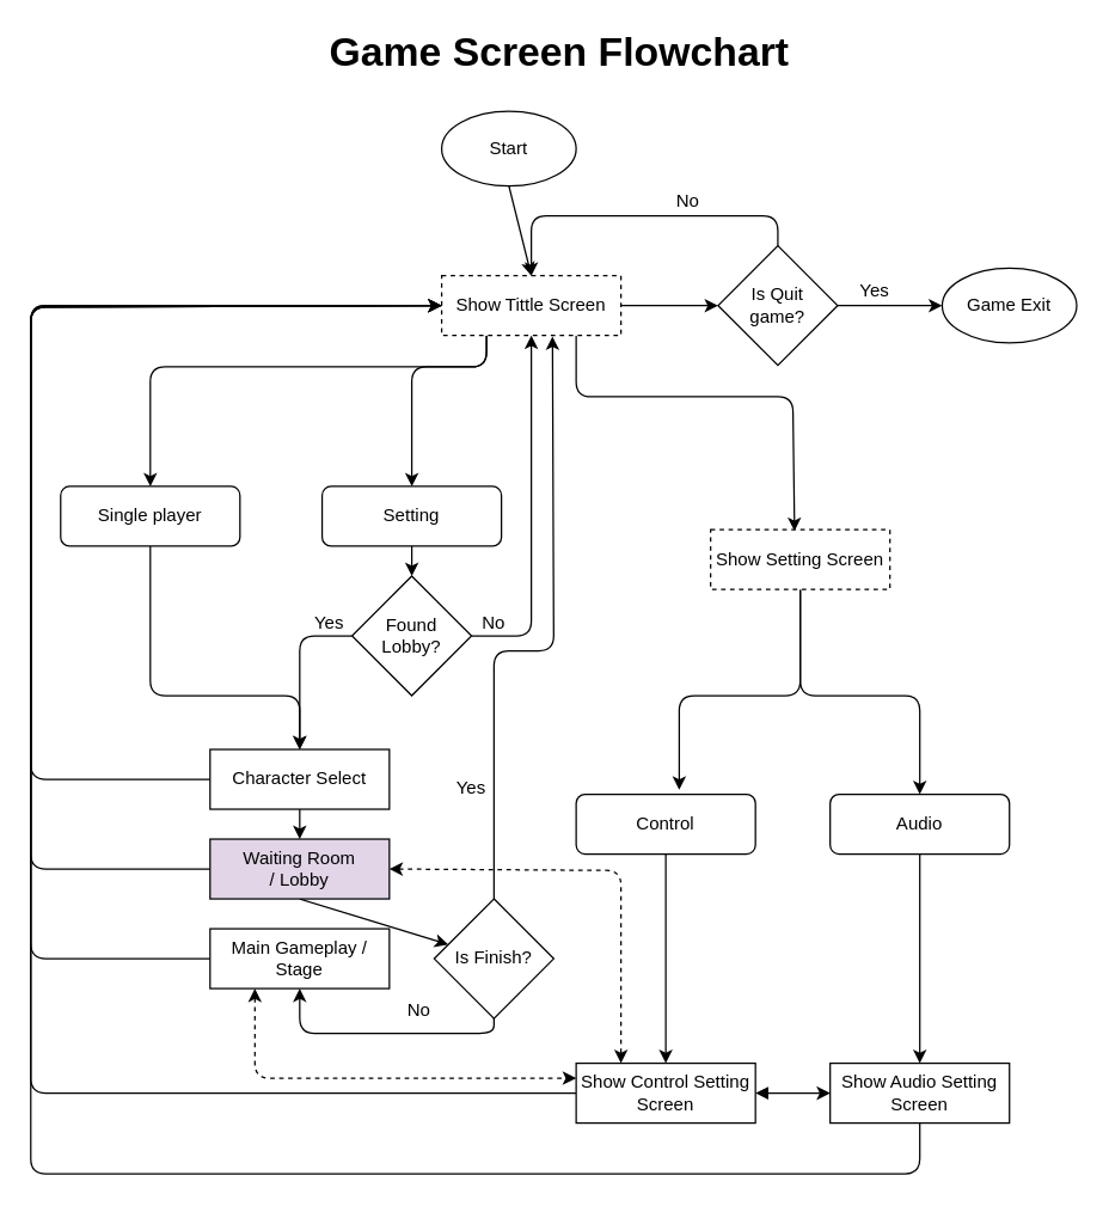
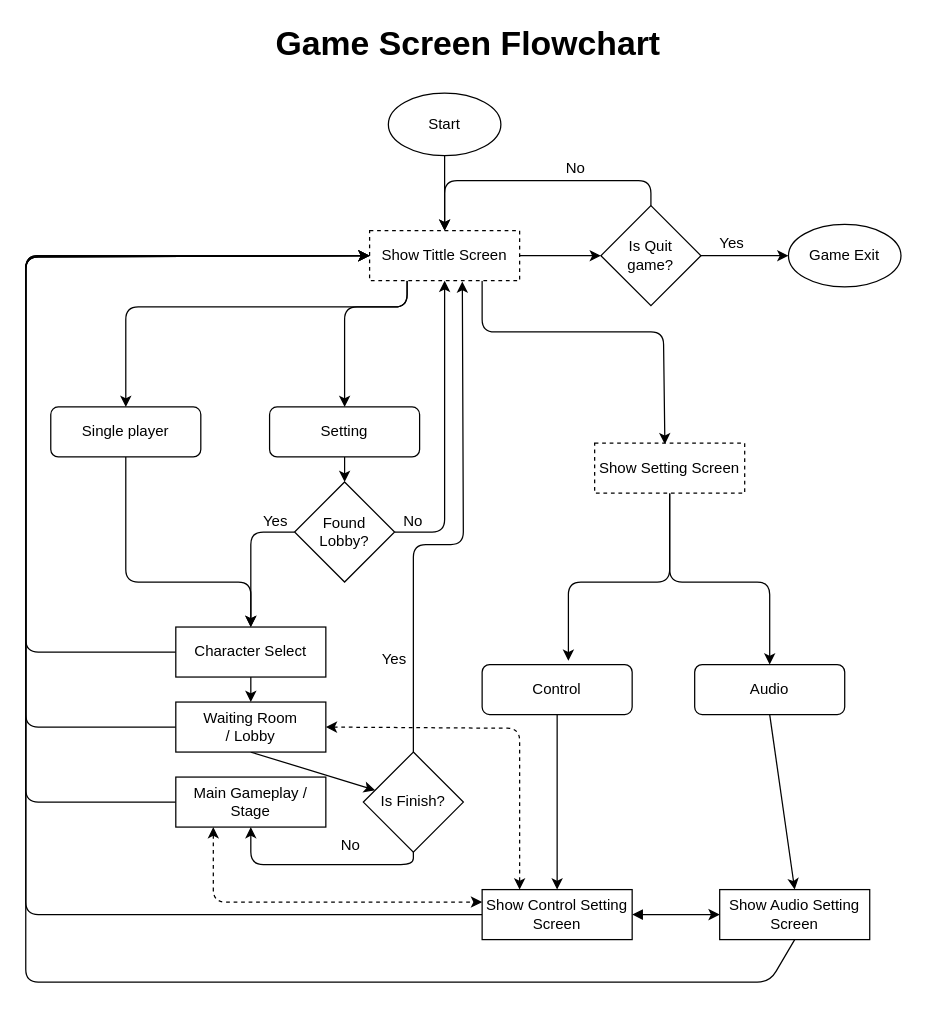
- <mxCell id="2" value="Start" style="ellipse;whiteSpace=wrap;html=1;" parent="1" vertex="1"><mxGeometry x="295" y="74" width="90" height="50" as="geometry" /></mxCell>
+ <mxCell id="2" value="Start" style="ellipse;whiteSpace=wrap;html=1;" parent="1" vertex="1"><mxGeometry x="310" y="74" width="90" height="50" as="geometry" /></mxCell>
- <mxCell id="37" value="Waiting Room &lt;br&gt;/ Lobby" style="rounded=0;whiteSpace=wrap;html=1;fillColor=#e1d5e7;" parent="1" vertex="1"><mxGeometry x="140" y="561" width="120" height="40" as="geometry" /></mxCell>
+ <mxCell id="37" value="Waiting Room &lt;br&gt;/ Lobby" style="rounded=0;whiteSpace=wrap;html=1;" parent="1" vertex="1"><mxGeometry x="140" y="561" width="120" height="40" as="geometry" /></mxCell>
- <mxCell id="24" value="Show Audio Setting Screen" style="rounded=0;whiteSpace=wrap;html=1;" parent="1" vertex="1"><mxGeometry x="555" y="711" width="120" height="40" as="geometry" /></mxCell>
+ <mxCell id="24" value="Show Audio Setting Screen" style="rounded=0;whiteSpace=wrap;html=1;" parent="1" vertex="1"><mxGeometry x="575" y="711" width="120" height="40" as="geometry" /></mxCell>
